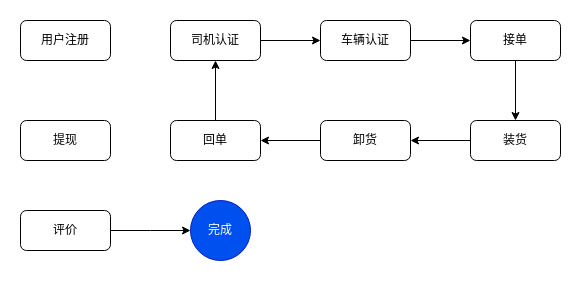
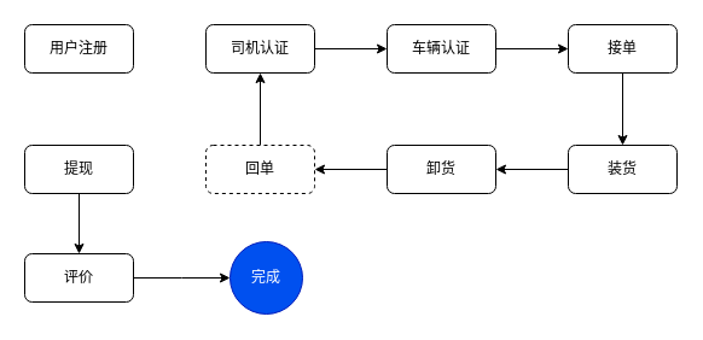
- <mxCell id="14" value="回单" style="rounded=1;whiteSpace=wrap;html=1;" vertex="1" parent="1"><mxGeometry x="170" y="120" width="90" height="40" as="geometry" /></mxCell>
+ <mxCell id="14" value="回单" style="rounded=1;whiteSpace=wrap;html=1;dashed=1;" vertex="1" parent="1"><mxGeometry x="170" y="120" width="90" height="40" as="geometry" /></mxCell>
+ <mxCell id="15" value="" style="edgeStyle=orthogonalEdgeStyle;rounded=0;orthogonalLoop=1;jettySize=auto;html=1;" edge="1" parent="1" source="16" target="18"><mxGeometry relative="1" as="geometry" /></mxCell>
